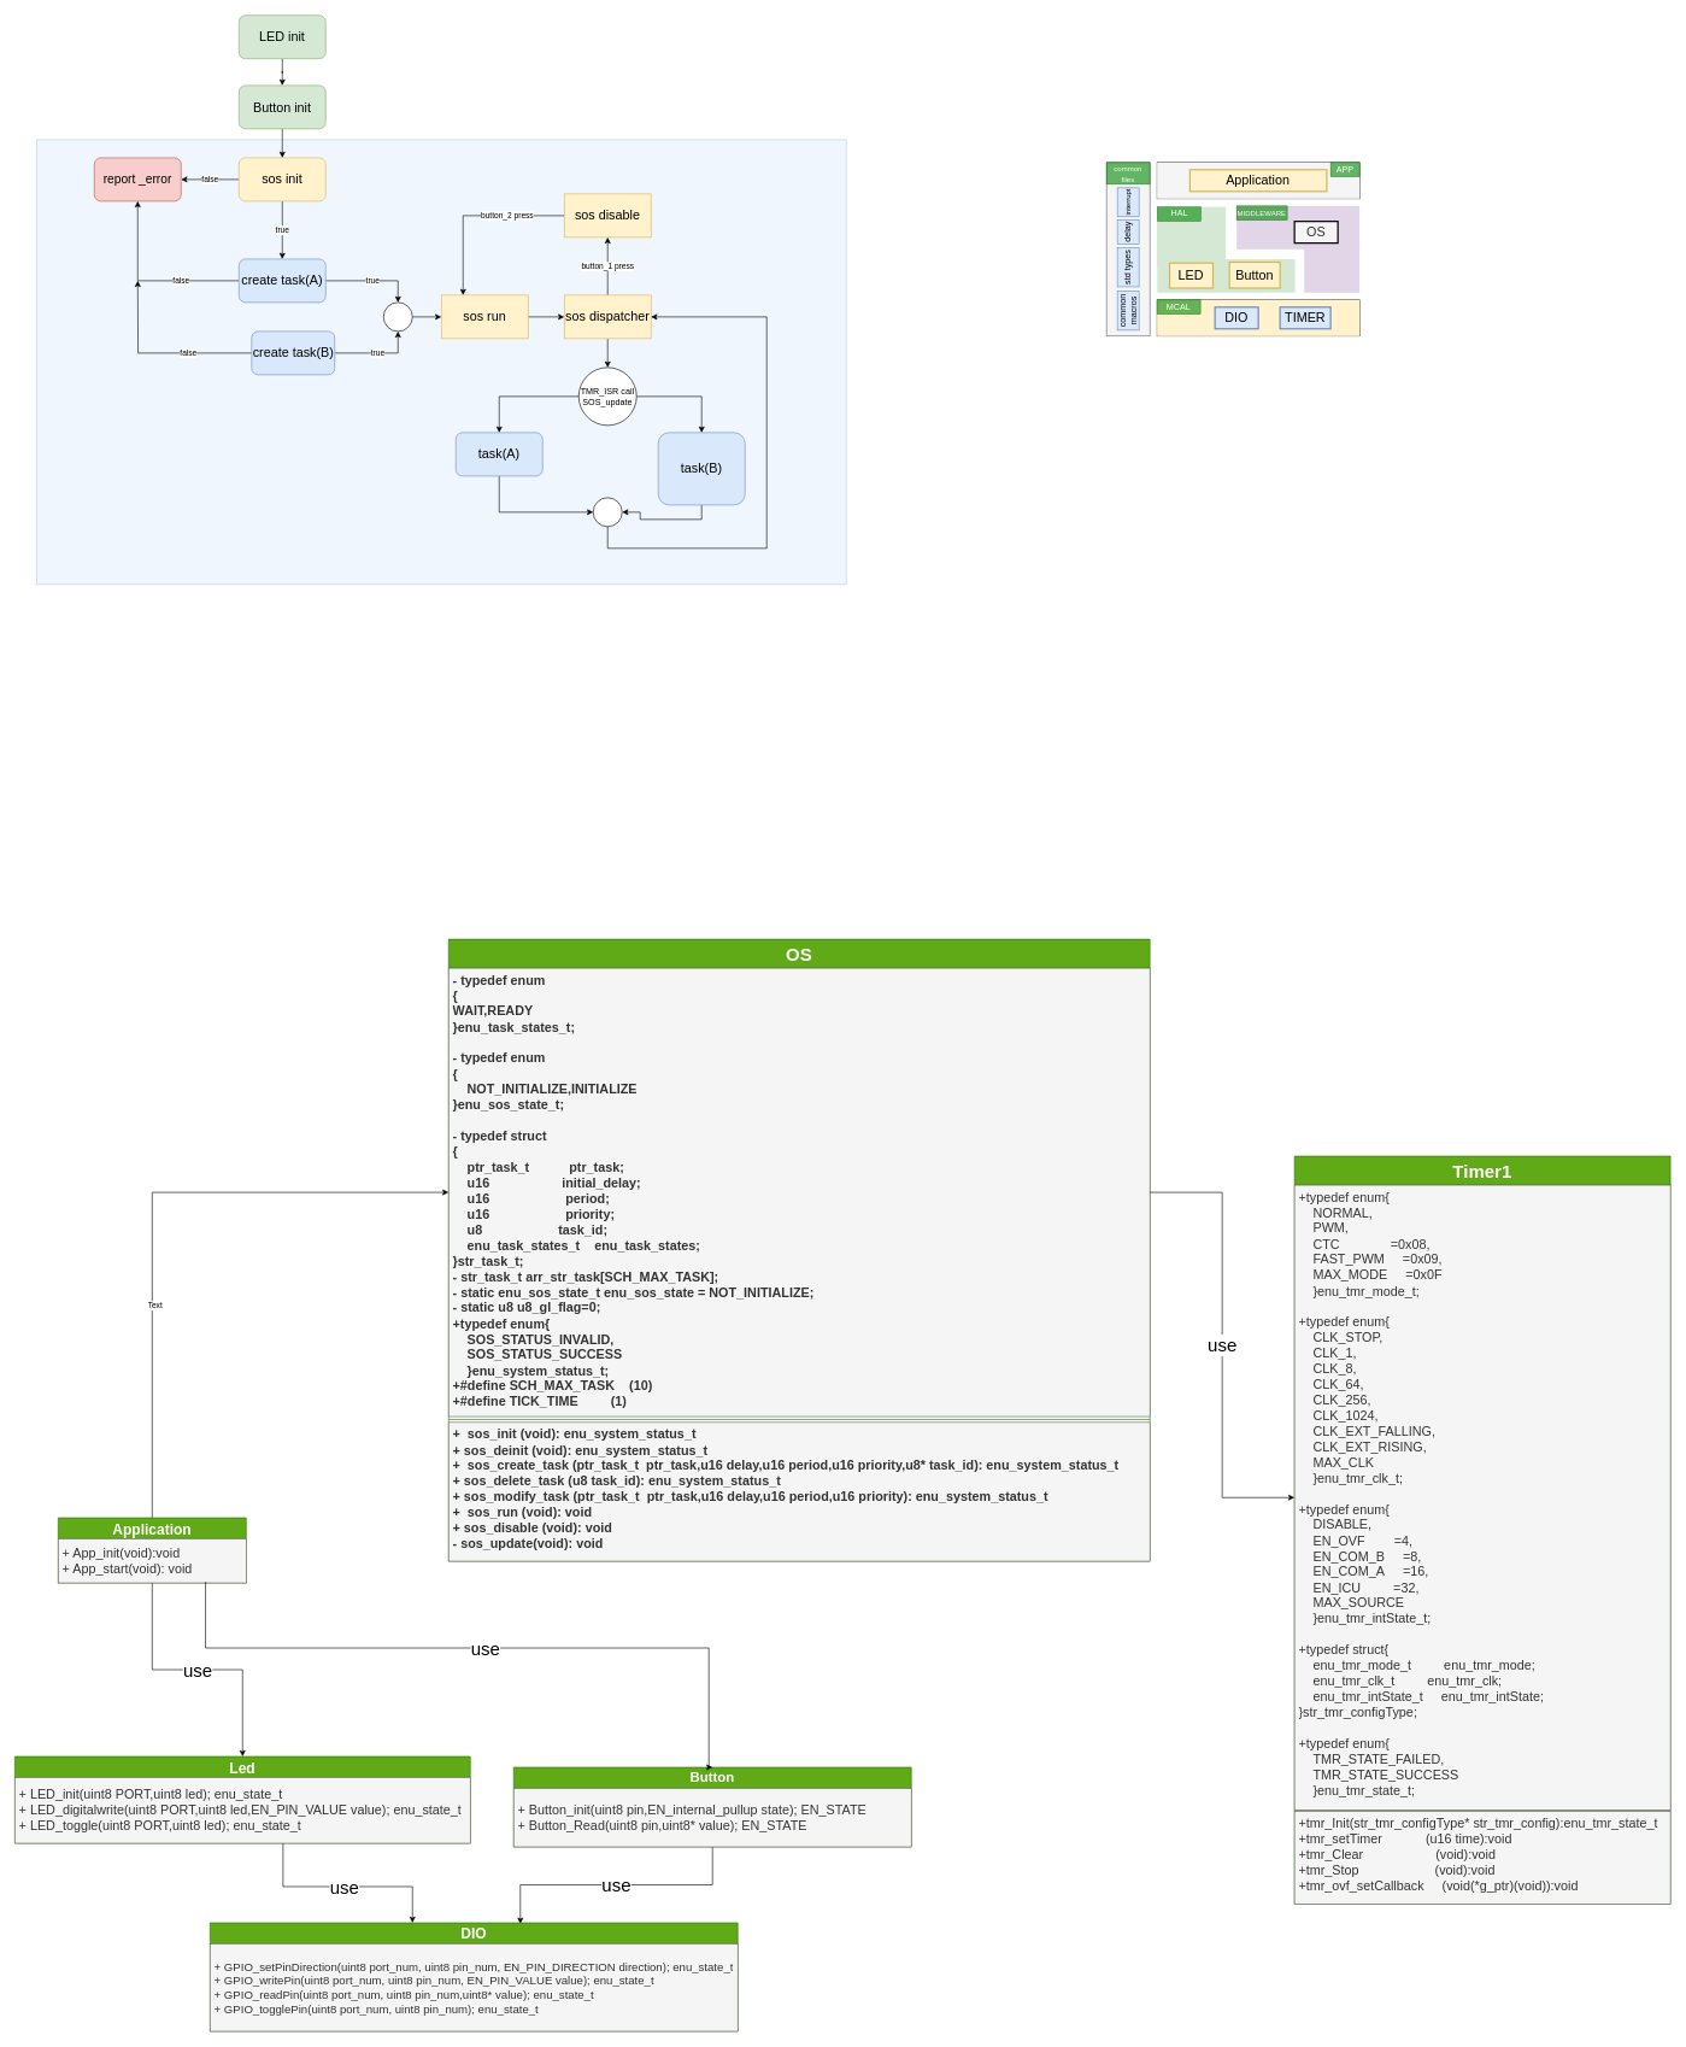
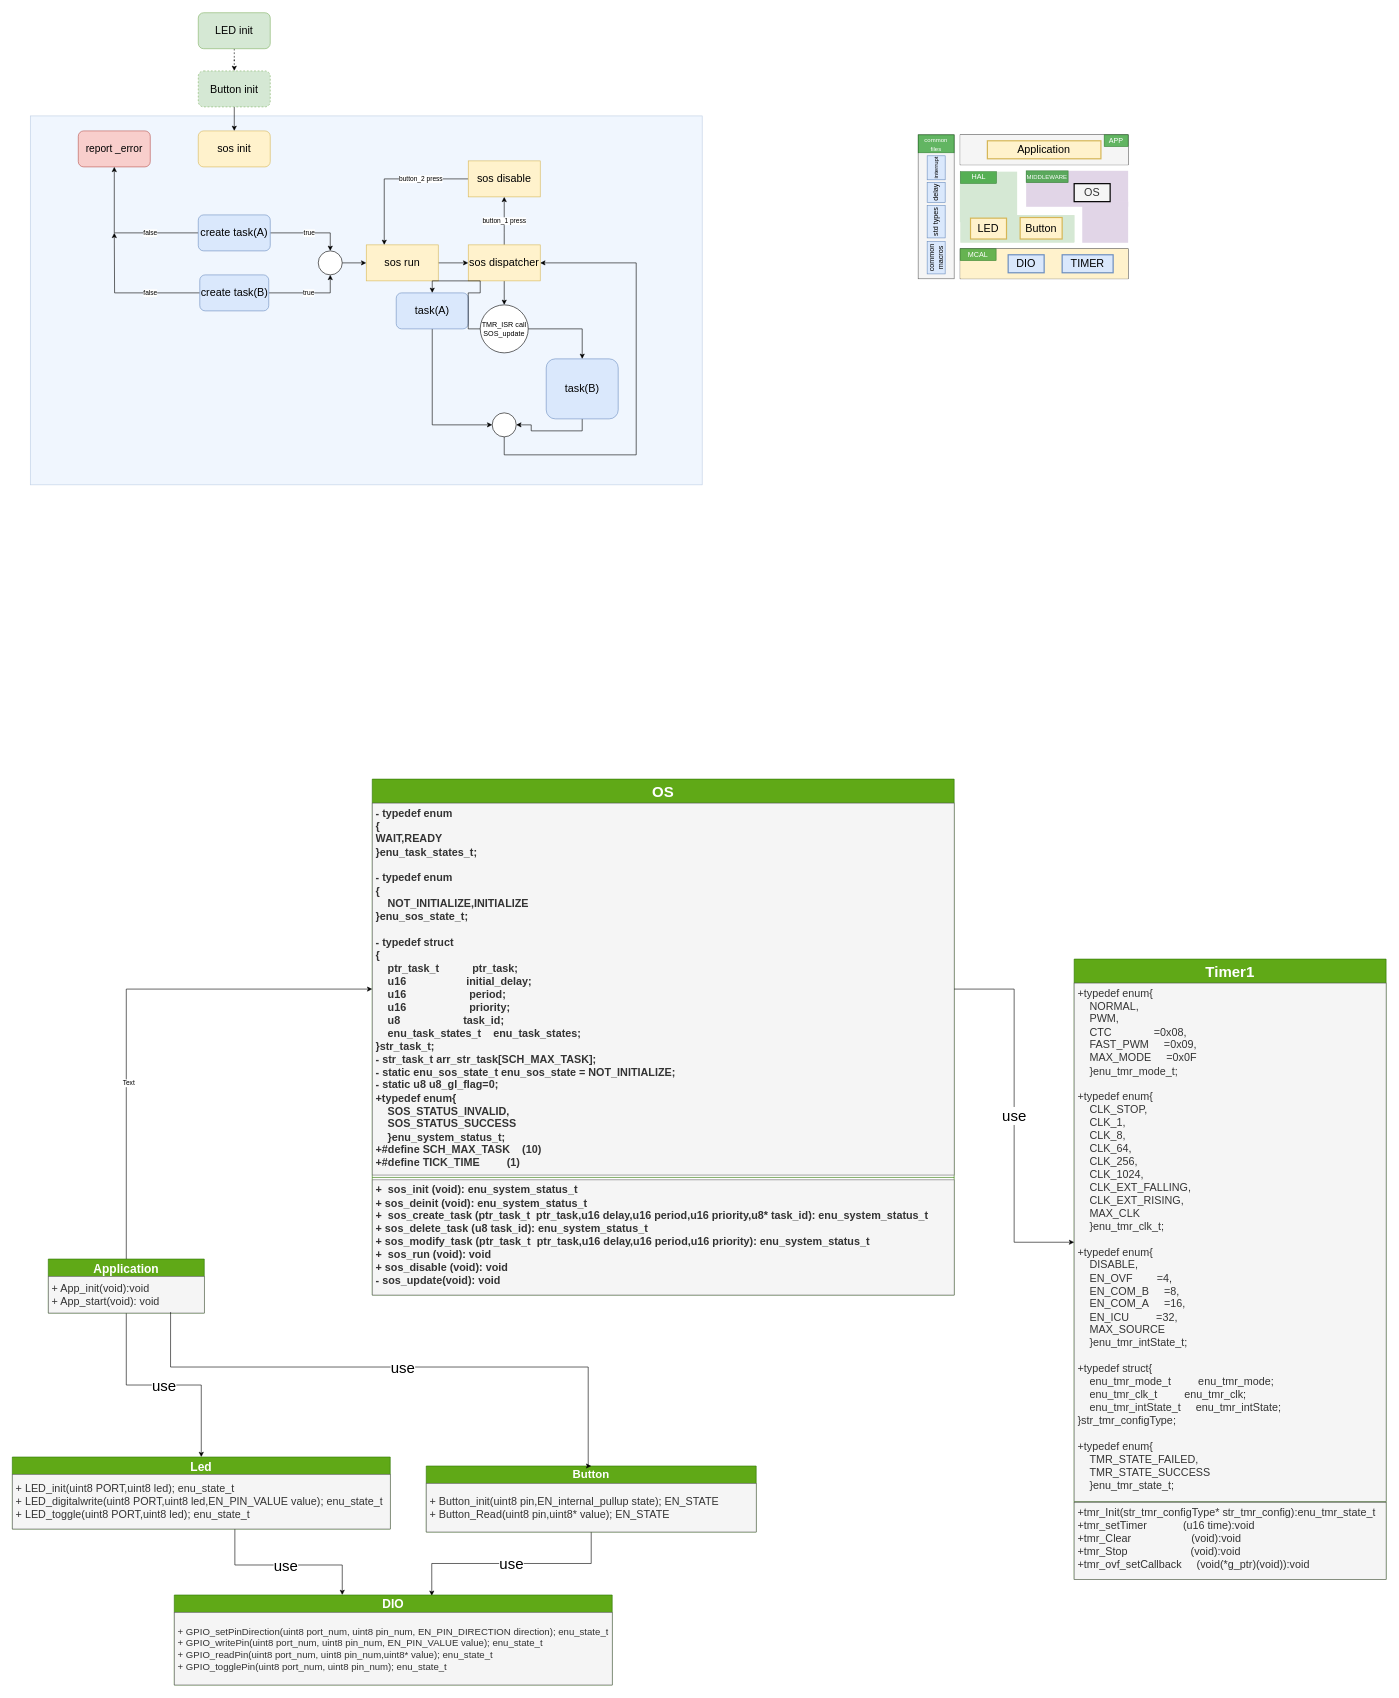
- <mxCell id="48" value="" style="edgeStyle=orthogonalEdgeStyle;rounded=0;orthogonalLoop=1;jettySize=auto;html=1;" parent="1" source="49" target="51" edge="1"><mxGeometry relative="1" as="geometry" /></mxCell>
+ <mxCell id="48" value="" style="edgeStyle=orthogonalEdgeStyle;rounded=0;orthogonalLoop=1;jettySize=auto;html=1;dashed=1;" parent="1" source="49" target="51" edge="1"><mxGeometry relative="1" as="geometry" /></mxCell>
- <mxCell id="51" value="&lt;font style=&quot;font-size: 18px;&quot;&gt;Button init&lt;/font&gt;" style="rounded=1;whiteSpace=wrap;html=1;fillColor=#d5e8d4;strokeColor=#82b366;" parent="1" vertex="1"><mxGeometry x="330" y="117.5" width="120" height="60" as="geometry" /></mxCell>
+ <mxCell id="51" value="&lt;font style=&quot;font-size: 18px;&quot;&gt;Button init&lt;/font&gt;" style="rounded=1;whiteSpace=wrap;html=1;fillColor=#d5e8d4;strokeColor=#82b366;dashed=1;" parent="1" vertex="1"><mxGeometry x="330" y="117.5" width="120" height="60" as="geometry" /></mxCell>
- <mxCell id="44" value="false" style="edgeStyle=orthogonalEdgeStyle;rounded=0;orthogonalLoop=1;jettySize=auto;html=1;" parent="1" source="46" target="47" edge="1"><mxGeometry relative="1" as="geometry" /></mxCell>
- <mxCell id="45" value="true" style="edgeStyle=orthogonalEdgeStyle;rounded=0;orthogonalLoop=1;jettySize=auto;html=1;" parent="1" source="46" target="57" edge="1"><mxGeometry relative="1" as="geometry" /></mxCell>
- <mxCell id="21" value="&lt;font style=&quot;font-size: 18px;&quot;&gt;TIMER&lt;/font&gt;" style="text;html=1;strokeColor=#6c8ebf;fillColor=#dae8fc;align=center;verticalAlign=middle;whiteSpace=wrap;rounded=0;strokeWidth=2;" parent="18" vertex="1"><mxGeometry x="170" y="10" width="70" height="30" as="geometry" /></mxCell>
+ <mxCell id="21" value="&lt;font style=&quot;font-size: 18px;&quot;&gt;TIMER&lt;/font&gt;" style="text;html=1;strokeColor=#6c8ebf;fillColor=#dae8fc;align=center;verticalAlign=middle;whiteSpace=wrap;rounded=0;strokeWidth=2;" parent="18" vertex="1"><mxGeometry x="170" y="10" width="85" height="30" as="geometry" /></mxCell>
- <mxCell id="54" value="&lt;font style=&quot;font-size: 18px;&quot;&gt;create task(B)&lt;/font&gt;" style="rounded=1;whiteSpace=wrap;html=1;fillColor=#dae8fc;strokeColor=#6c8ebf;" parent="1" vertex="1"><mxGeometry x="347.5" y="457.5" width="115" height="60" as="geometry" /></mxCell>
+ <mxCell id="54" value="&lt;font style=&quot;font-size: 18px;&quot;&gt;create task(B)&lt;/font&gt;" style="rounded=1;whiteSpace=wrap;html=1;fillColor=#dae8fc;strokeColor=#6c8ebf;" parent="1" vertex="1"><mxGeometry x="332.5" y="457.5" width="115" height="60" as="geometry" /></mxCell>
- <mxCell id="69" value="&lt;font style=&quot;font-size: 18px;&quot;&gt;task(A)&lt;/font&gt;" style="rounded=1;whiteSpace=wrap;html=1;fillColor=#dae8fc;strokeColor=#6c8ebf;" parent="1" vertex="1"><mxGeometry x="630" y="597.5" width="120" height="60" as="geometry" /></mxCell>
+ <mxCell id="69" value="&lt;font style=&quot;font-size: 18px;&quot;&gt;task(A)&lt;/font&gt;" style="rounded=1;whiteSpace=wrap;html=1;fillColor=#dae8fc;strokeColor=#6c8ebf;" parent="1" vertex="1"><mxGeometry x="660" y="487.5" width="120" height="60" as="geometry" /></mxCell>
